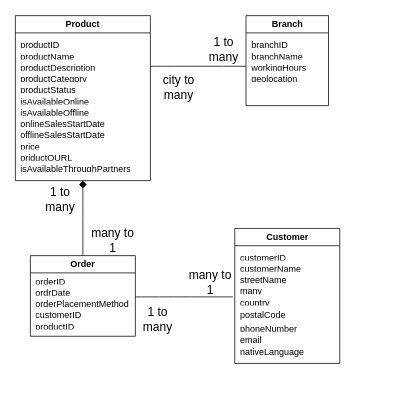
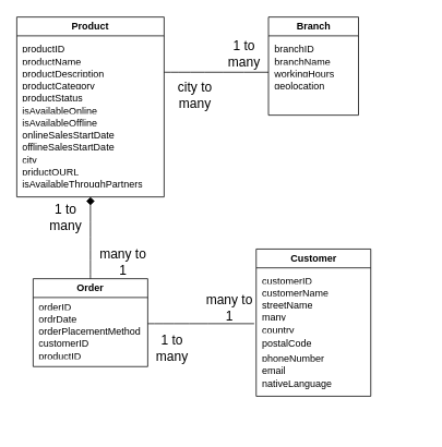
- <mxCell id="25" value="price" style="shape=partialRectangle;html=1;whiteSpace=wrap;connectable=0;strokeColor=inherit;overflow=hidden;fillColor=none;top=0;left=0;bottom=0;right=0;pointerEvents=1;fontSize=12;align=left;spacingLeft=5;" vertex="1" parent="24"><mxGeometry width="170" height="15" as="geometry"><mxRectangle width="170" height="15" as="alternateBounds" /></mxGeometry></mxCell>
+ <mxCell id="25" value="city" style="shape=partialRectangle;html=1;whiteSpace=wrap;connectable=0;strokeColor=inherit;overflow=hidden;fillColor=none;top=0;left=0;bottom=0;right=0;pointerEvents=1;fontSize=12;align=left;spacingLeft=5;" vertex="1" parent="24"><mxGeometry width="170" height="15" as="geometry"><mxRectangle width="170" height="15" as="alternateBounds" /></mxGeometry></mxCell>
